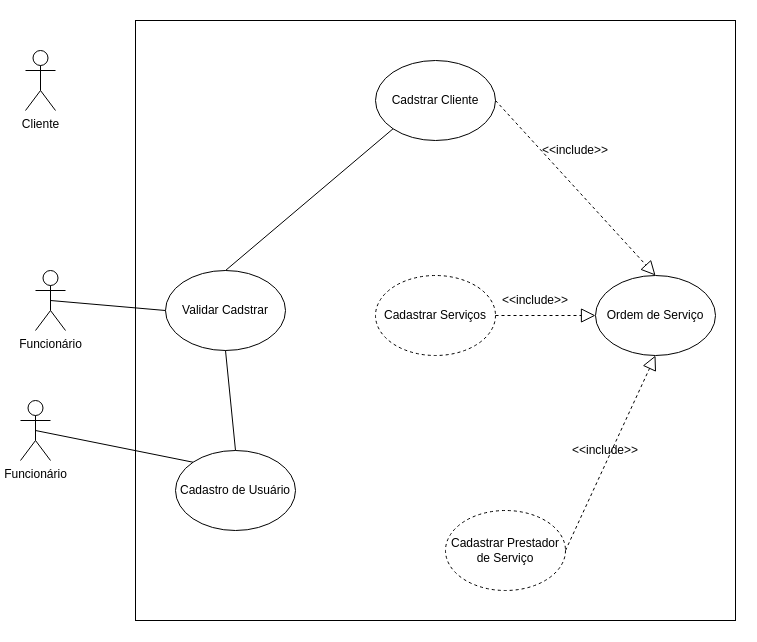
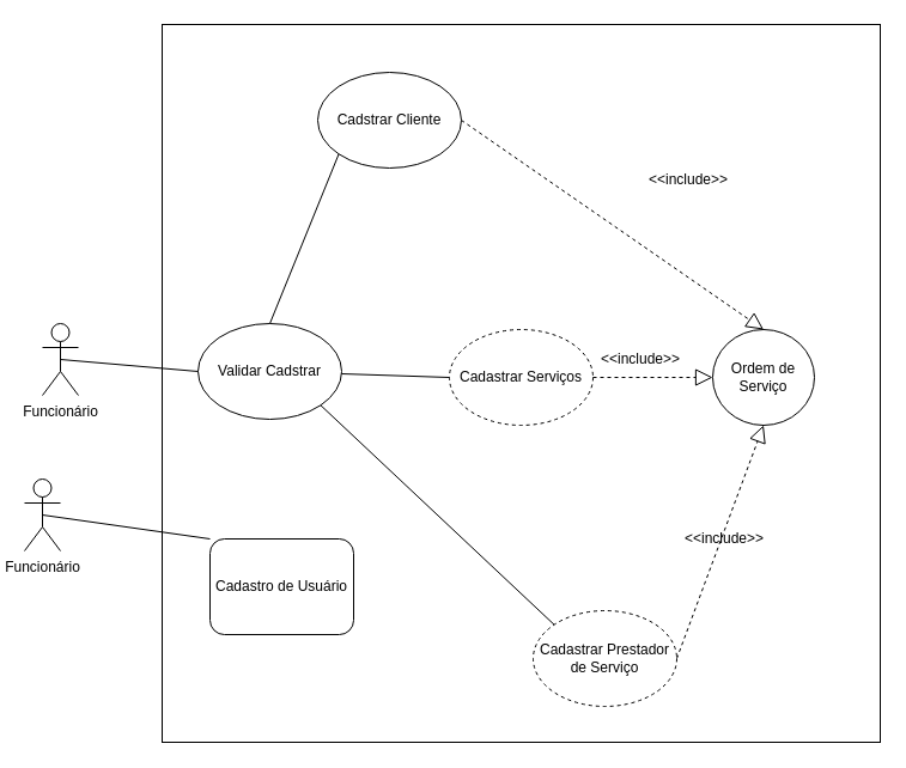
- <mxCell id="4" value="Cliente" style="shape=umlActor;verticalLabelPosition=bottom;labelBackgroundColor=#ffffff;verticalAlign=top;html=1;outlineConnect=0;" parent="1" vertex="1"><mxGeometry x="25" y="50" width="30" height="60" as="geometry" /></mxCell>
- <mxCell id="6" value="Cadstrar Cliente" style="ellipse;whiteSpace=wrap;html=1;" parent="1" vertex="1"><mxGeometry x="375" y="60" width="120" height="80" as="geometry" /></mxCell>
+ <mxCell id="6" value="Cadstrar Cliente" style="ellipse;whiteSpace=wrap;html=1;" parent="1" vertex="1"><mxGeometry x="265" y="60" width="120" height="80" as="geometry" /></mxCell>
+ <mxCell id="13" value="" style="endArrow=none;html=1;entryX=0;entryY=0.5;entryDx=0;entryDy=0;" parent="1" source="5" target="8" edge="1"><mxGeometry width="50" height="50" relative="1" as="geometry"><mxPoint x="-5" y="670" as="sourcePoint" /><mxPoint x="45" y="620" as="targetPoint" /></mxGeometry></mxCell>
- <mxCell id="9" value="Ordem de Serviço" style="ellipse;whiteSpace=wrap;html=1;" parent="1" vertex="1"><mxGeometry x="595" y="275" width="120" height="80" as="geometry" /></mxCell>
+ <mxCell id="9" value="Ordem de Serviço" style="ellipse;whiteSpace=wrap;html=1;" parent="1" vertex="1"><mxGeometry x="595" y="275" width="85" height="80" as="geometry" /></mxCell>
- <mxCell id="21" value="" style="endArrow=none;html=1;exitX=0.5;exitY=1;exitDx=0;exitDy=0;entryX=0.5;entryY=0;entryDx=0;entryDy=0;" parent="1" source="5" target="20" edge="1"><mxGeometry width="50" height="50" relative="1" as="geometry"><mxPoint x="65" y="630" as="sourcePoint" /><mxPoint x="45" y="640" as="targetPoint" /></mxGeometry></mxCell>
+ <mxCell id="12" value="" style="endArrow=none;html=1;exitX=1;exitY=1;exitDx=0;exitDy=0;entryX=0;entryY=0;entryDx=0;entryDy=0;" parent="1" source="5" target="7" edge="1"><mxGeometry width="50" height="50" relative="1" as="geometry"><mxPoint x="-5" y="670" as="sourcePoint" /><mxPoint x="45" y="620" as="targetPoint" /></mxGeometry></mxCell>
- <mxCell id="20" value="Cadastro de Usuário" style="ellipse;whiteSpace=wrap;html=1;" parent="1" vertex="1"><mxGeometry x="175" y="450" width="120" height="80" as="geometry" /></mxCell>
+ <mxCell id="20" value="Cadastro de Usuário" style="whiteSpace=wrap;html=1;rounded=1;" parent="1" vertex="1"><mxGeometry x="175" y="450" width="120" height="80" as="geometry" /></mxCell>
